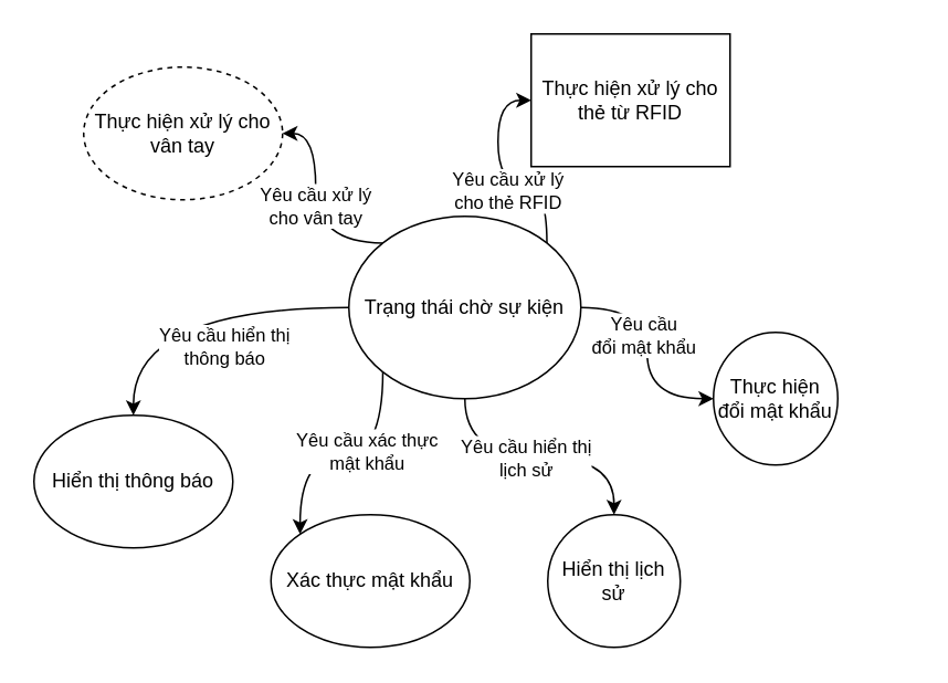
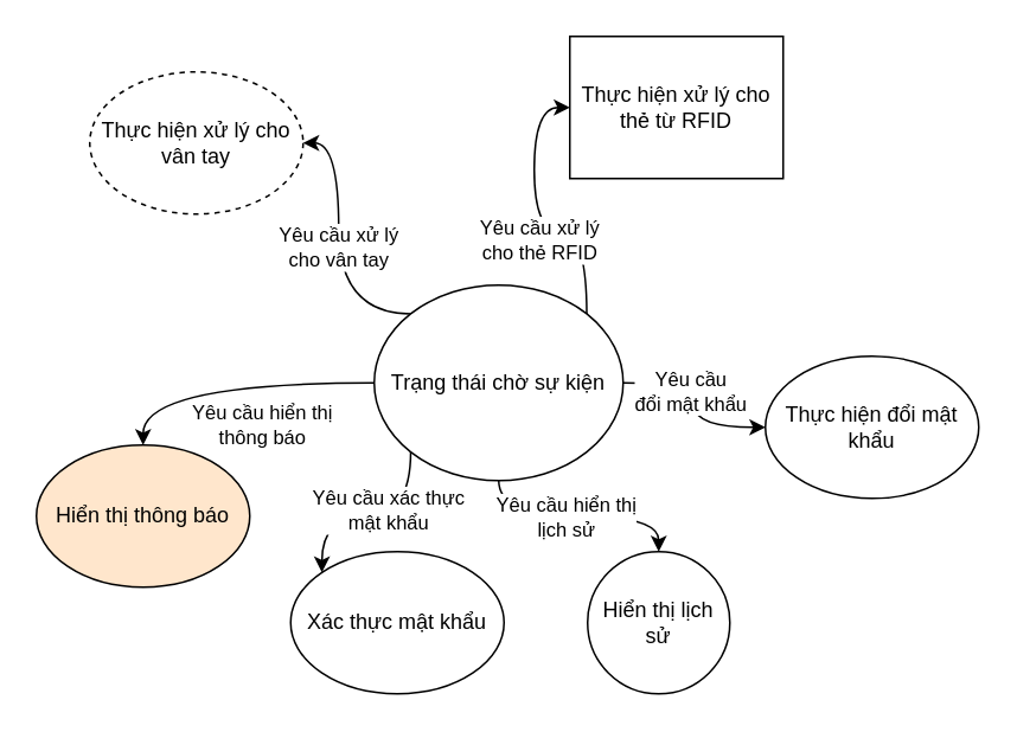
- <mxCell id="13" value="Trạng thái chờ sự kiện" style="ellipse;whiteSpace=wrap;html=1;" vertex="1" parent="1"><mxGeometry x="210" y="130" width="140" height="110" as="geometry" /></mxCell>
+ <mxCell id="13" value="Trạng thái chờ sự kiện" style="ellipse;whiteSpace=wrap;html=1;" vertex="1" parent="1"><mxGeometry x="210" y="160" width="140" height="110" as="geometry" /></mxCell>
- <mxCell id="17" value="Thực hiện đổi mật khẩu" style="ellipse;whiteSpace=wrap;html=1;" vertex="1" parent="1"><mxGeometry x="430" y="200" width="75" height="80" as="geometry" /></mxCell>
+ <mxCell id="17" value="Thực hiện đổi mật khẩu" style="ellipse;whiteSpace=wrap;html=1;" vertex="1" parent="1"><mxGeometry x="430" y="200" width="120" height="80" as="geometry" /></mxCell>
- <mxCell id="14" value="Hiển thị thông báo" style="ellipse;whiteSpace=wrap;html=1;" vertex="1" parent="1"><mxGeometry x="20" y="250" width="120" height="80" as="geometry" /></mxCell>
+ <mxCell id="14" value="Hiển thị thông báo" style="ellipse;whiteSpace=wrap;html=1;fillColor=#ffe6cc;" vertex="1" parent="1"><mxGeometry x="20" y="250" width="120" height="80" as="geometry" /></mxCell>
